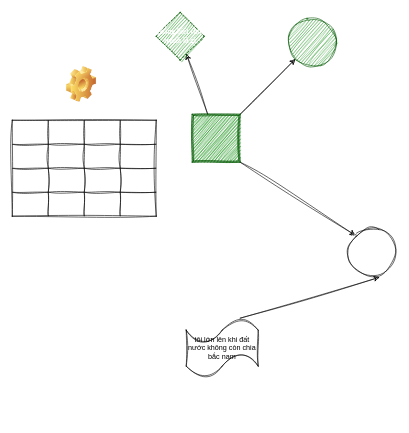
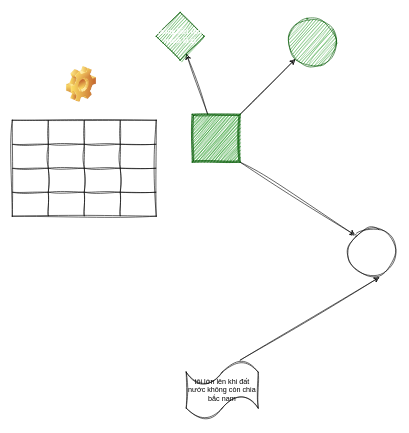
- <mxCell id="7" value="&lt;font data-font-src=&quot;https://fonts.googleapis.com/css?family=Architects+Daughter&quot; face=&quot;Architects Daughter&quot;&gt;chẳng biết chíe tranh là gì&lt;/font&gt;" style="rhombus;whiteSpace=wrap;html=1;fillColor=#008a00;strokeColor=#005700;fontColor=#ffffff;fontStyle=1;rounded=0;sketch=1;curveFitting=1;jiggle=2;dashed=1;" parent="1" vertex="1"><mxGeometry x="260" y="20" width="80" height="80" as="geometry" /></mxCell>
+ <mxCell id="7" value="&lt;font data-font-src=&quot;https://fonts.googleapis.com/css?family=Architects+Daughter&quot; face=&quot;Architects Daughter&quot;&gt;chẳng biết chíe tranh là gì&lt;/font&gt;" style="rhombus;whiteSpace=wrap;html=1;fillColor=#008a00;strokeColor=#005700;fontColor=#ffffff;fontStyle=1;rounded=0;sketch=1;curveFitting=1;jiggle=2;" parent="1" vertex="1"><mxGeometry x="260" y="20" width="80" height="80" as="geometry" /></mxCell>
- <mxCell id="9" value="tôi lớn lên khi đất nước không còn chia bắc nam" style="shape=tape;whiteSpace=wrap;html=1;rounded=0;sketch=1;curveFitting=1;jiggle=2;" parent="1" vertex="1"><mxGeometry x="310" y="530" width="120" height="100" as="geometry" /></mxCell>
+ <mxCell id="9" value="tôi lớn lên khi đất nước không còn chia bắc nam" style="shape=tape;whiteSpace=wrap;html=1;rounded=0;sketch=1;curveFitting=1;jiggle=2;" parent="1" vertex="1"><mxGeometry x="310" y="600" width="120" height="100" as="geometry" /></mxCell>
